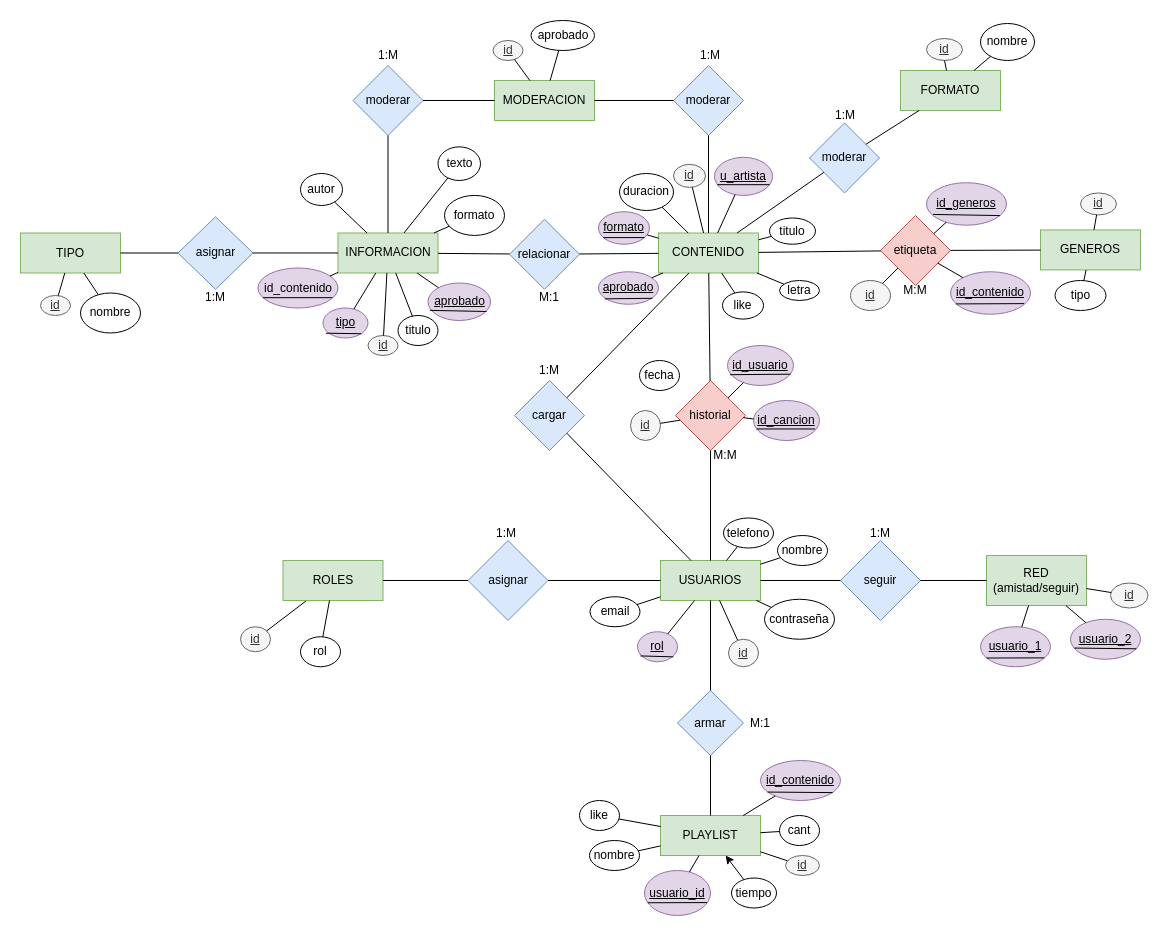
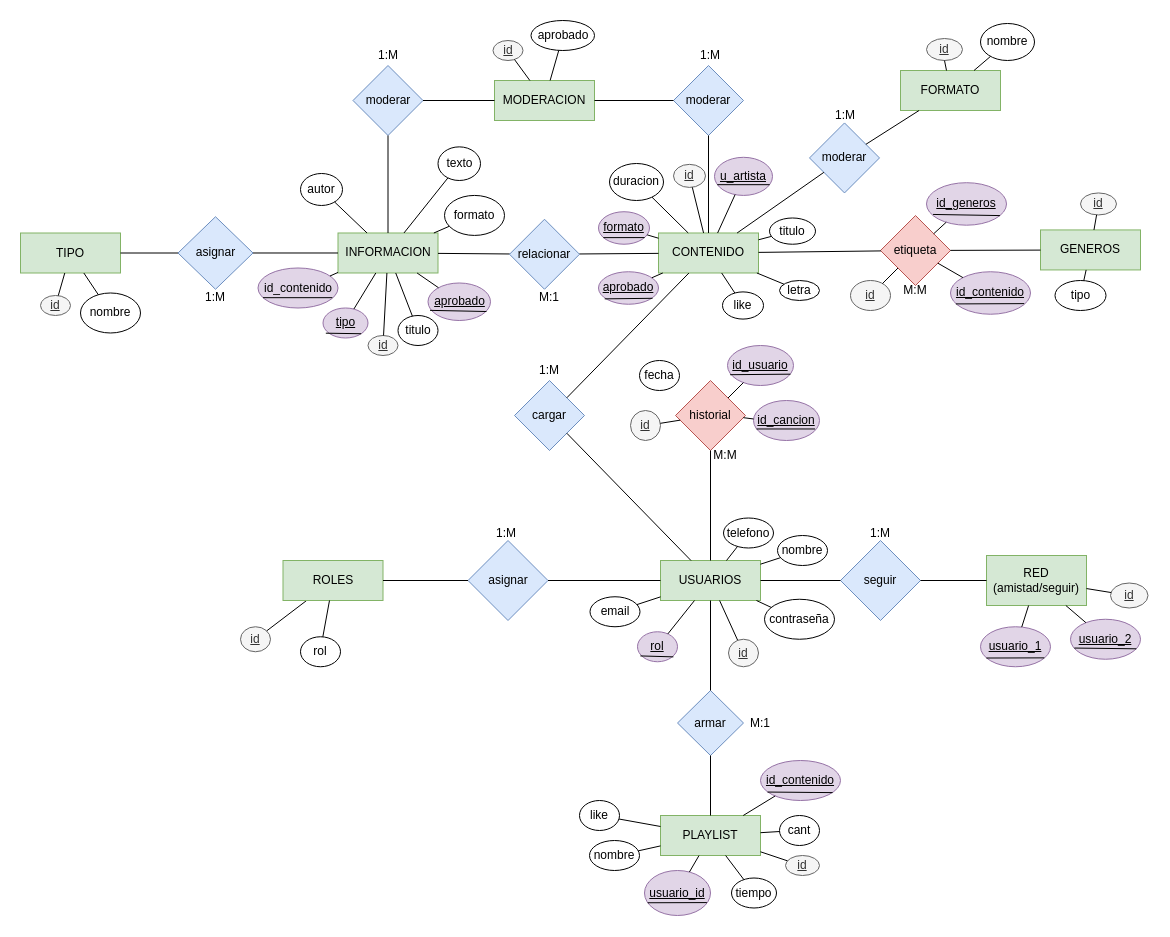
- <mxCell id="20" value="duracion" style="ellipse;whiteSpace=wrap;html=1;" vertex="1" parent="1"><mxGeometry x="619" y="172.99" width="54" height="37.01" as="geometry" /></mxCell>
+ <mxCell id="20" value="duracion" style="ellipse;whiteSpace=wrap;html=1;" vertex="1" parent="1"><mxGeometry x="609" y="162.99" width="54" height="37.01" as="geometry" /></mxCell>
- <mxCell id="39" value="" style="endArrow=none;html=1;rounded=0;" edge="1" parent="1" source="37" target="3"><mxGeometry width="50" height="50" relative="1" as="geometry"><mxPoint x="440" y="450" as="sourcePoint" /><mxPoint x="490" y="400" as="targetPoint" /></mxGeometry></mxCell>
- <mxCell id="80" value="" style="endArrow=classic;html=1;rounded=0;" edge="1" parent="1" source="28" target="5"><mxGeometry width="50" height="50" relative="1" as="geometry"><mxPoint x="534" y="940" as="sourcePoint" /><mxPoint x="584" y="890" as="targetPoint" /></mxGeometry></mxCell>
+ <mxCell id="80" value="" style="endArrow=none;html=1;rounded=0;" edge="1" parent="1" source="28" target="5"><mxGeometry width="50" height="50" relative="1" as="geometry"><mxPoint x="534" y="940" as="sourcePoint" /><mxPoint x="584" y="890" as="targetPoint" /></mxGeometry></mxCell>
